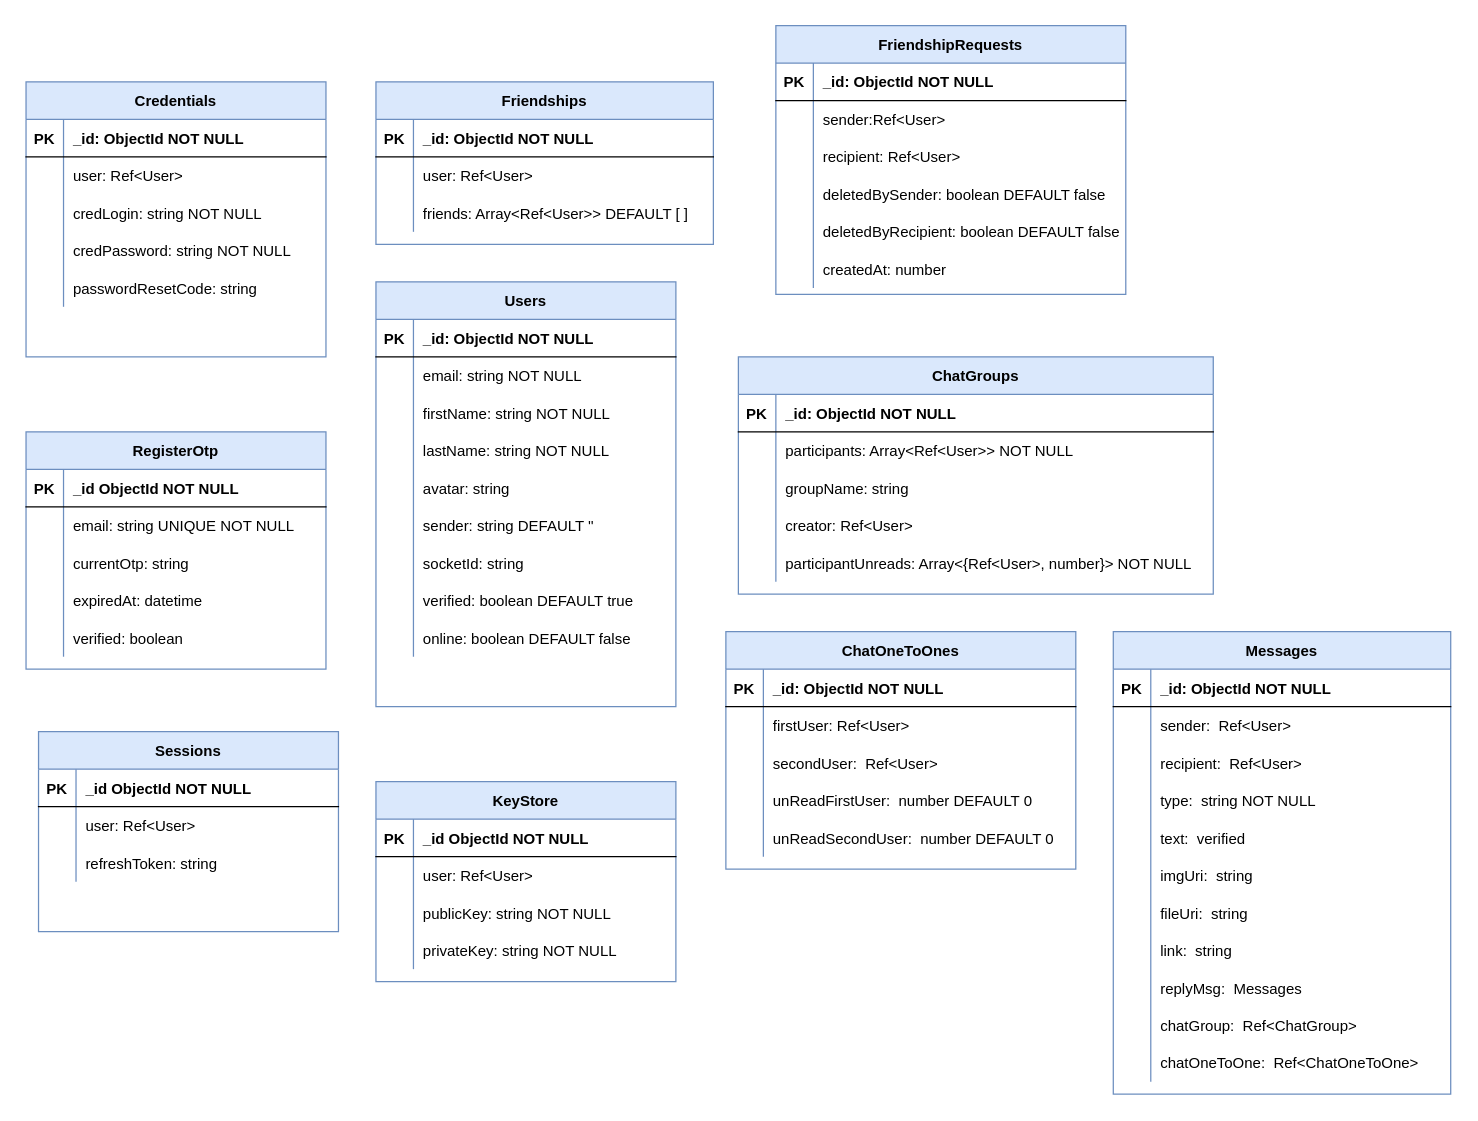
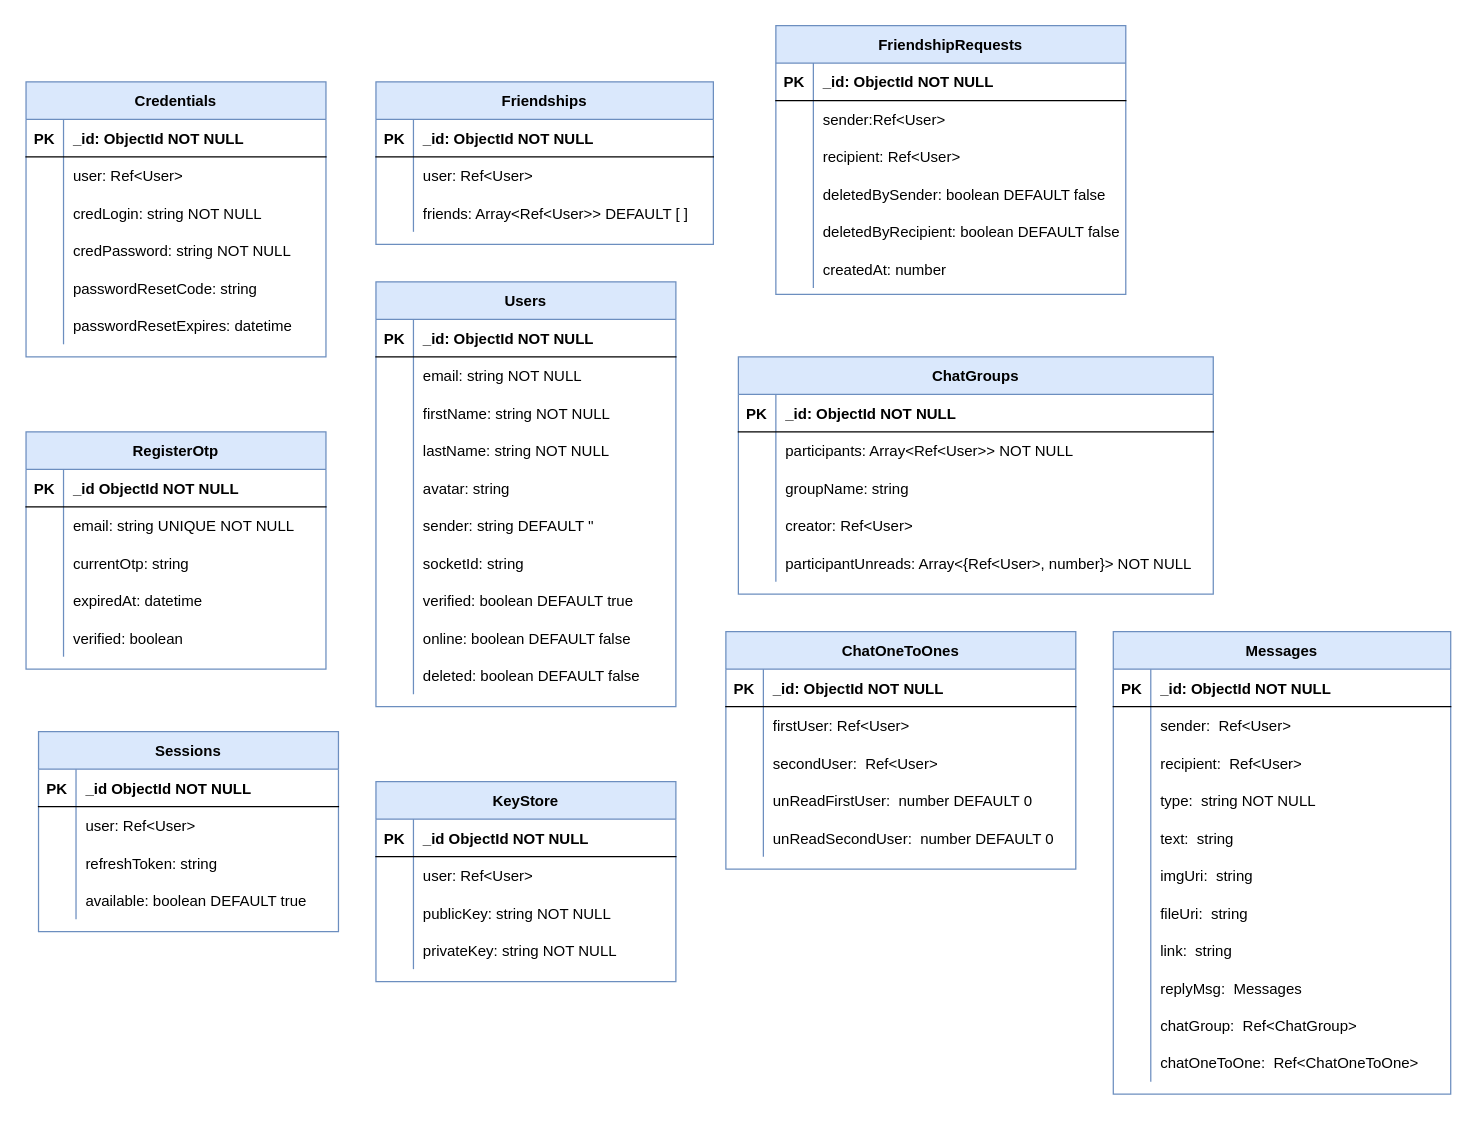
+ <mxCell id="20" value="passwordResetExpires: datetime " style="shape=partialRectangle;overflow=hidden;connectable=0;fillColor=none;top=0;left=0;bottom=0;right=0;align=left;spacingLeft=6;" parent="18" vertex="1"><mxGeometry x="30" width="210" height="30" as="geometry"><mxRectangle width="210" height="30" as="alternateBounds" /></mxGeometry></mxCell>
+ <mxCell id="93" value="deleted: boolean DEFAULT false" style="shape=partialRectangle;overflow=hidden;connectable=0;fillColor=none;top=0;left=0;bottom=0;right=0;align=left;spacingLeft=6;" parent="91" vertex="1"><mxGeometry x="30" width="210" height="30" as="geometry"><mxRectangle width="210" height="30" as="alternateBounds" /></mxGeometry></mxCell>
- <mxCell id="154" value="text:  verified " style="shape=partialRectangle;overflow=hidden;connectable=0;fillColor=none;top=0;left=0;bottom=0;right=0;align=left;spacingLeft=6;" parent="152" vertex="1"><mxGeometry x="30" width="240" height="30" as="geometry"><mxRectangle width="240" height="30" as="alternateBounds" /></mxGeometry></mxCell>
+ <mxCell id="154" value="text:  string " style="shape=partialRectangle;overflow=hidden;connectable=0;fillColor=none;top=0;left=0;bottom=0;right=0;align=left;spacingLeft=6;" parent="152" vertex="1"><mxGeometry x="30" width="240" height="30" as="geometry"><mxRectangle width="240" height="30" as="alternateBounds" /></mxGeometry></mxCell>
+ <mxCell id="49" value="available: boolean DEFAULT true" style="shape=partialRectangle;overflow=hidden;connectable=0;fillColor=none;top=0;left=0;bottom=0;right=0;align=left;spacingLeft=6;" parent="47" vertex="1"><mxGeometry x="30" width="210" height="30" as="geometry"><mxRectangle width="210" height="30" as="alternateBounds" /></mxGeometry></mxCell>
